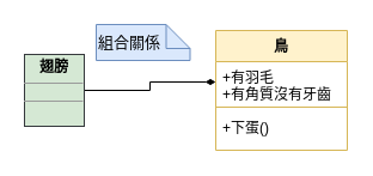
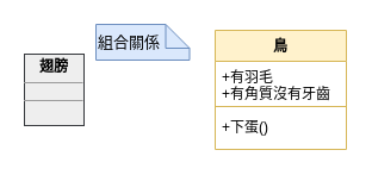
- <mxCell id="7" value="&lt;p style=&quot;margin:0px;margin-top:4px;text-align:center;&quot;&gt;&lt;b&gt;翅膀&lt;/b&gt;&lt;/p&gt;&lt;hr size=&quot;1&quot;&gt;&lt;div style=&quot;height:2px;&quot;&gt;&lt;/div&gt;&lt;hr size=&quot;1&quot;&gt;&lt;div style=&quot;height:2px;&quot;&gt;&lt;/div&gt;" style="verticalAlign=top;align=left;overflow=fill;fontSize=12;fontFamily=Helvetica;html=1;whiteSpace=wrap;fillColor=#d5e8d4;strokeColor=#36393d;" vertex="1" parent="1"><mxGeometry x="20" y="45" width="50" height="60" as="geometry" /></mxCell>
+ <mxCell id="7" value="&lt;p style=&quot;margin:0px;margin-top:4px;text-align:center;&quot;&gt;&lt;b&gt;翅膀&lt;/b&gt;&lt;/p&gt;&lt;hr size=&quot;1&quot;&gt;&lt;div style=&quot;height:2px;&quot;&gt;&lt;/div&gt;&lt;hr size=&quot;1&quot;&gt;&lt;div style=&quot;height:2px;&quot;&gt;&lt;/div&gt;" style="verticalAlign=top;align=left;overflow=fill;fontSize=12;fontFamily=Helvetica;html=1;whiteSpace=wrap;fillColor=#eeeeee;strokeColor=#36393d;" vertex="1" parent="1"><mxGeometry x="20" y="45" width="50" height="60" as="geometry" /></mxCell>
- <mxCell id="6" style="edgeStyle=orthogonalEdgeStyle;rounded=0;orthogonalLoop=1;jettySize=auto;html=1;exitX=1;exitY=0.5;exitDx=0;exitDy=0;entryX=0;entryY=0.5;entryDx=0;entryDy=0;endArrow=diamondThin;endFill=1;" edge="1" parent="1" source="7" target="3"><mxGeometry relative="1" as="geometry" /></mxCell>
